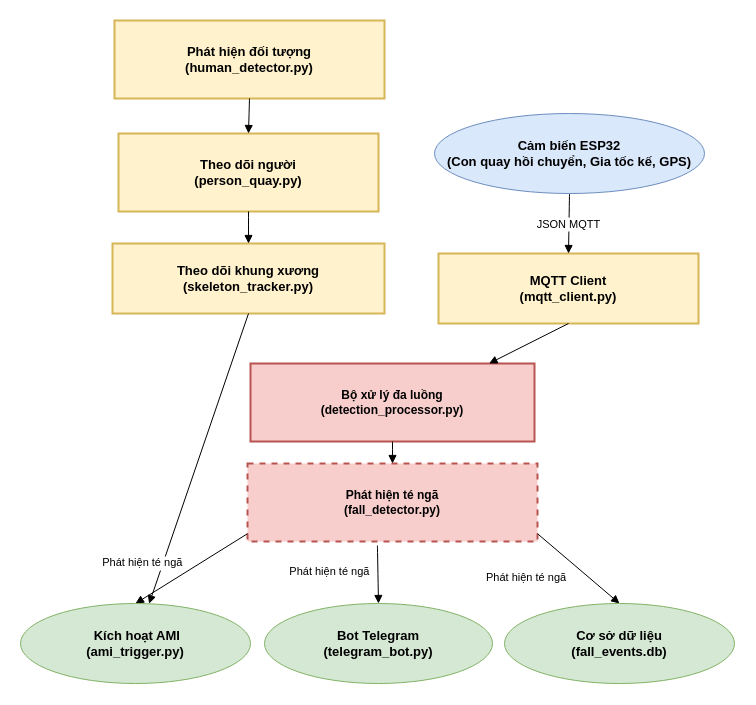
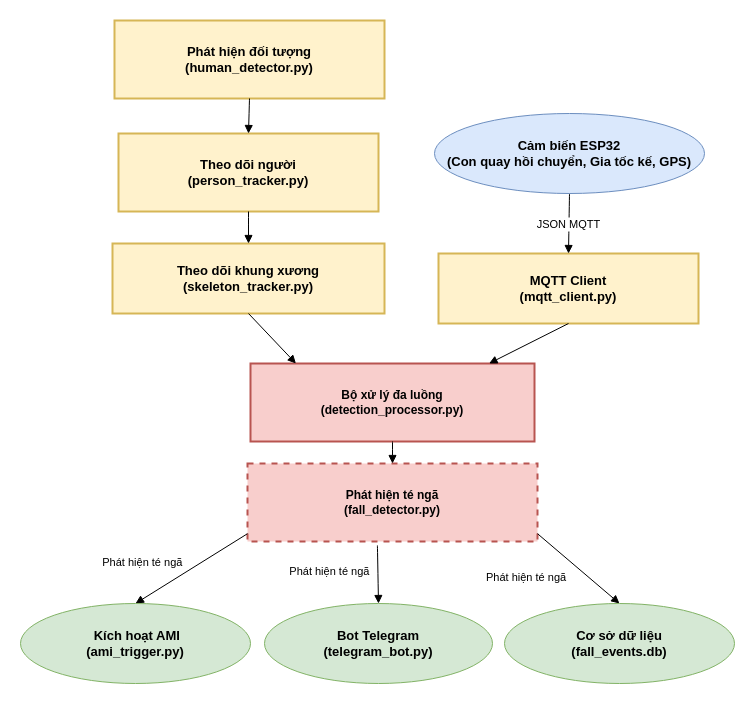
- <mxCell id="5" value="Theo dõi người&#10;(person_quay.py)" style="whiteSpace=wrap;strokeWidth=2;fillColor=#fff2cc;strokeColor=#d6b656;fontSize=13;fontStyle=1" parent="1" vertex="1"><mxGeometry x="118" y="133" width="260" height="78" as="geometry" /></mxCell>
+ <mxCell id="5" value="Theo dõi người&#10;(person_tracker.py)" style="whiteSpace=wrap;strokeWidth=2;fillColor=#fff2cc;strokeColor=#d6b656;fontSize=13;fontStyle=1" parent="1" vertex="1"><mxGeometry x="118" y="133" width="260" height="78" as="geometry" /></mxCell>
- <mxCell id="11" value="" style="startArrow=none;endArrow=block;exitX=0.5;exitY=1;rounded=0;" parent="1" source="4" target="18" edge="1"><mxGeometry relative="1" as="geometry" /></mxCell>
+ <mxCell id="11" value="" style="startArrow=none;endArrow=block;exitX=0.5;exitY=1;entryX=0.16;entryY=0;rounded=0;" parent="1" source="4" target="6" edge="1"><mxGeometry relative="1" as="geometry" /></mxCell>
